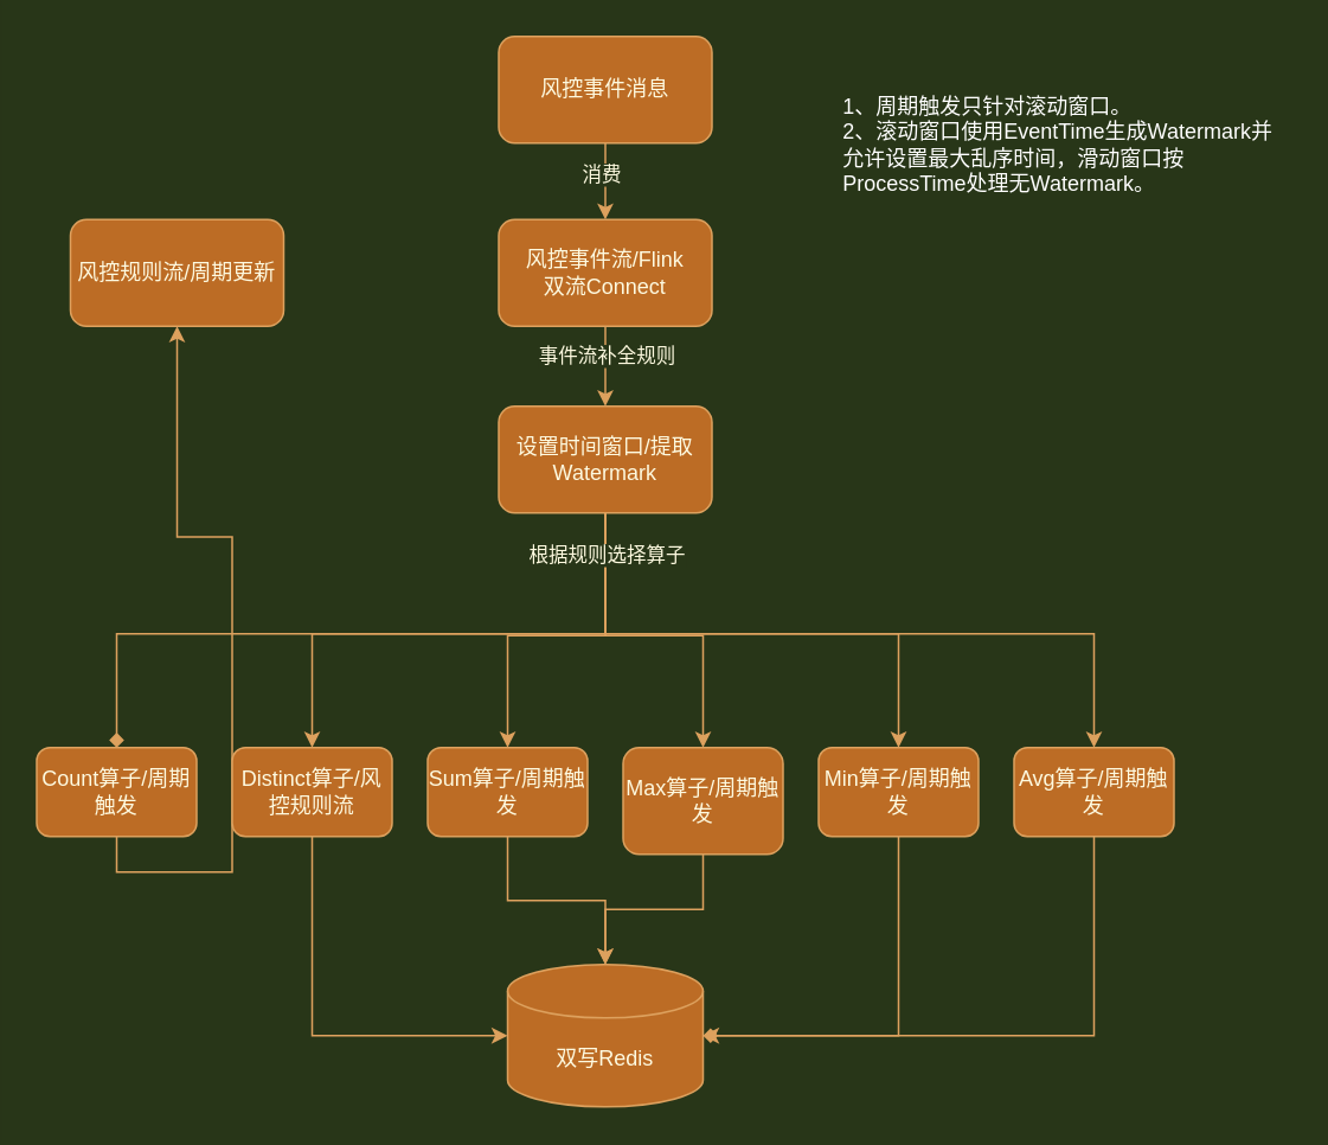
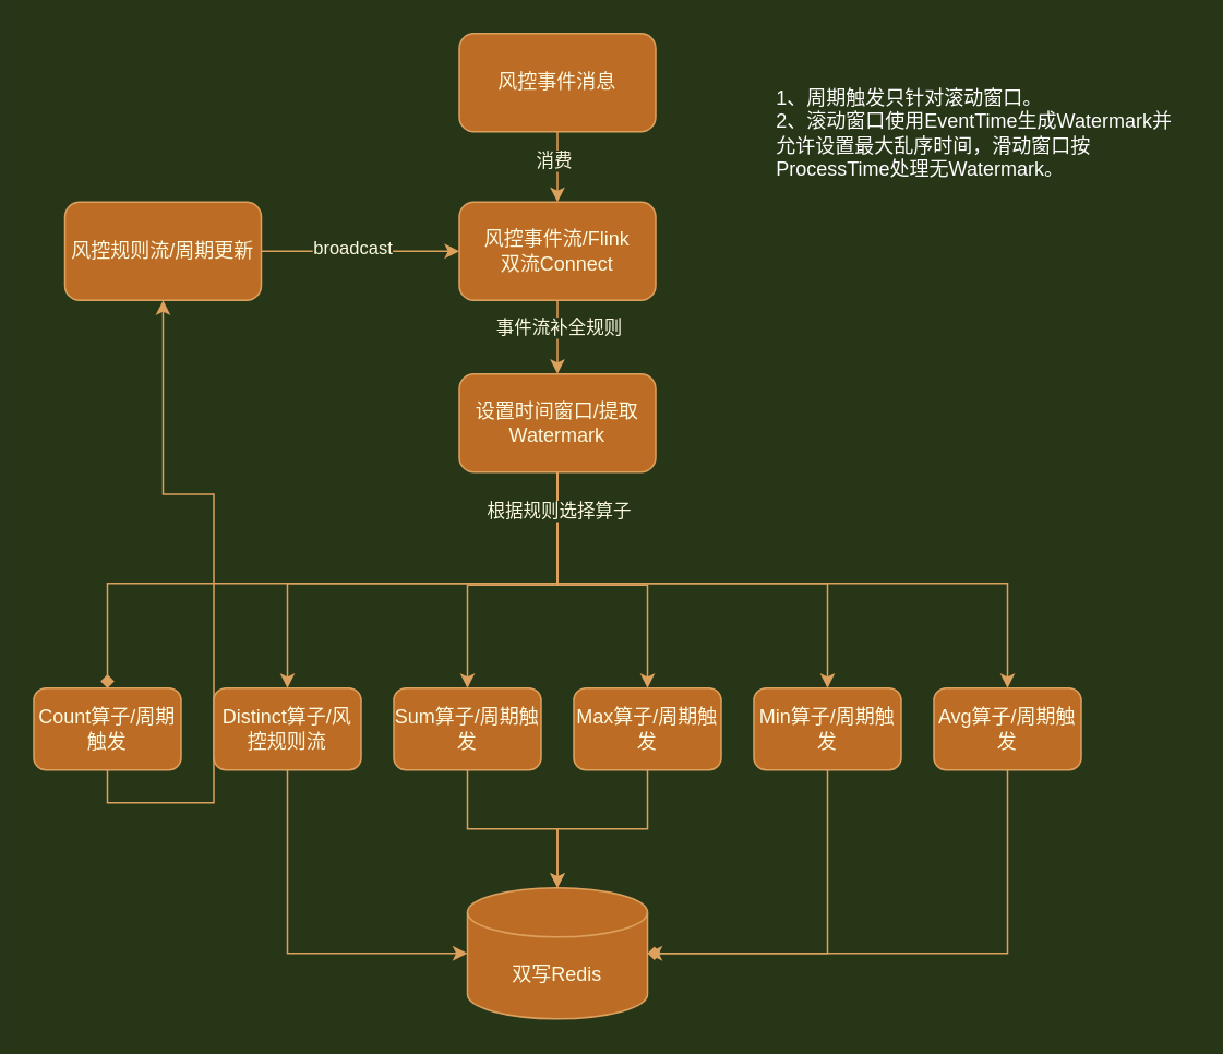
+ <mxCell id="5" style="edgeStyle=orthogonalEdgeStyle;rounded=0;orthogonalLoop=1;jettySize=auto;html=1;entryX=0;entryY=0.5;entryDx=0;entryDy=0;labelBackgroundColor=#283618;strokeColor=#DDA15E;fontColor=#FEFAE0;" parent="1" source="7" target="10" edge="1"><mxGeometry relative="1" as="geometry" /></mxCell>
+ <mxCell id="6" value="broadcast" style="edgeLabel;html=1;align=center;verticalAlign=middle;resizable=0;points=[];labelBackgroundColor=#283618;fontColor=#FEFAE0;" parent="5" vertex="1" connectable="0"><mxGeometry x="-0.083" y="3" relative="1" as="geometry"><mxPoint as="offset" /></mxGeometry></mxCell>
- <mxCell id="26" value="Max算子/周期触发" style="rounded=1;whiteSpace=wrap;html=1;fillColor=#BC6C25;strokeColor=#DDA15E;fontStyle=0;align=center;verticalAlign=middle;fontColor=#FEFAE0;" parent="1" vertex="1"><mxGeometry x="350" y="420" width="90" height="60" as="geometry" /></mxCell>
+ <mxCell id="26" value="Max算子/周期触发" style="rounded=1;whiteSpace=wrap;html=1;fillColor=#BC6C25;strokeColor=#DDA15E;fontStyle=0;align=center;verticalAlign=middle;fontColor=#FEFAE0;" parent="1" vertex="1"><mxGeometry x="350" y="420" width="90" height="50" as="geometry" /></mxCell>
